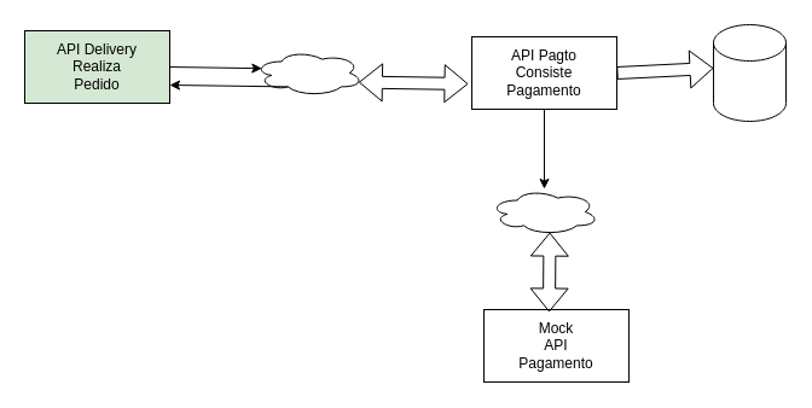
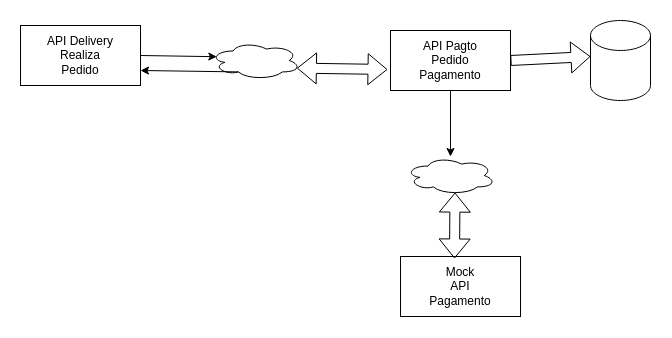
- <mxCell id="2" value="API Delivery&lt;br&gt;Realiza&lt;br&gt;Pedido" style="rounded=0;whiteSpace=wrap;html=1;fillColor=#d5e8d4;" vertex="1" parent="1"><mxGeometry x="20" y="25" width="120" height="60" as="geometry" /></mxCell>
+ <mxCell id="2" value="API Delivery&lt;br&gt;Realiza&lt;br&gt;Pedido" style="rounded=0;whiteSpace=wrap;html=1;" vertex="1" parent="1"><mxGeometry x="20" y="25" width="120" height="60" as="geometry" /></mxCell>
- <mxCell id="5" value="API Pagto&lt;br&gt;Consiste&lt;br&gt;Pagamento" style="rounded=0;whiteSpace=wrap;html=1;" vertex="1" parent="1"><mxGeometry x="390" y="30" width="120" height="60" as="geometry" /></mxCell>
+ <mxCell id="5" value="API Pagto&lt;br&gt;Pedido&lt;br&gt;Pagamento" style="rounded=0;whiteSpace=wrap;html=1;" vertex="1" parent="1"><mxGeometry x="390" y="30" width="120" height="60" as="geometry" /></mxCell>
